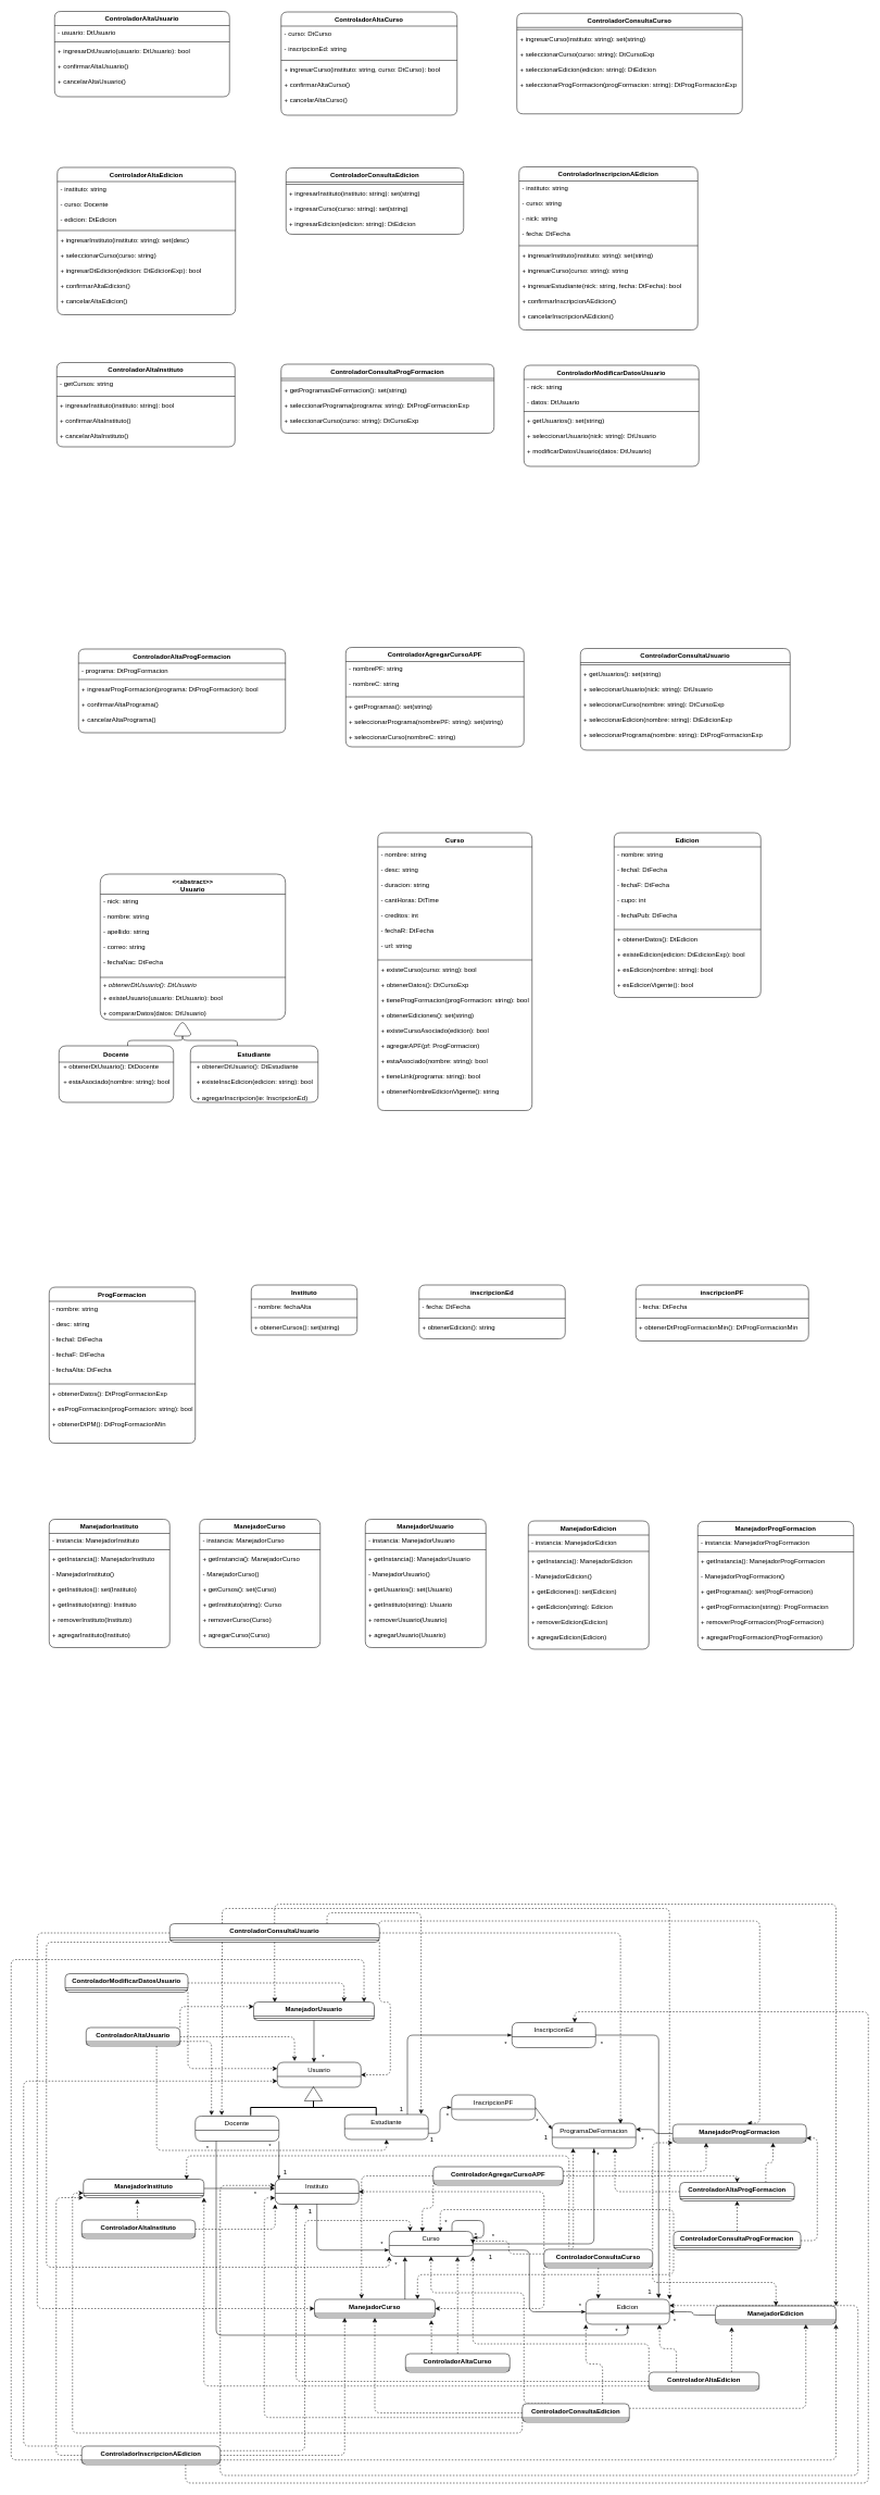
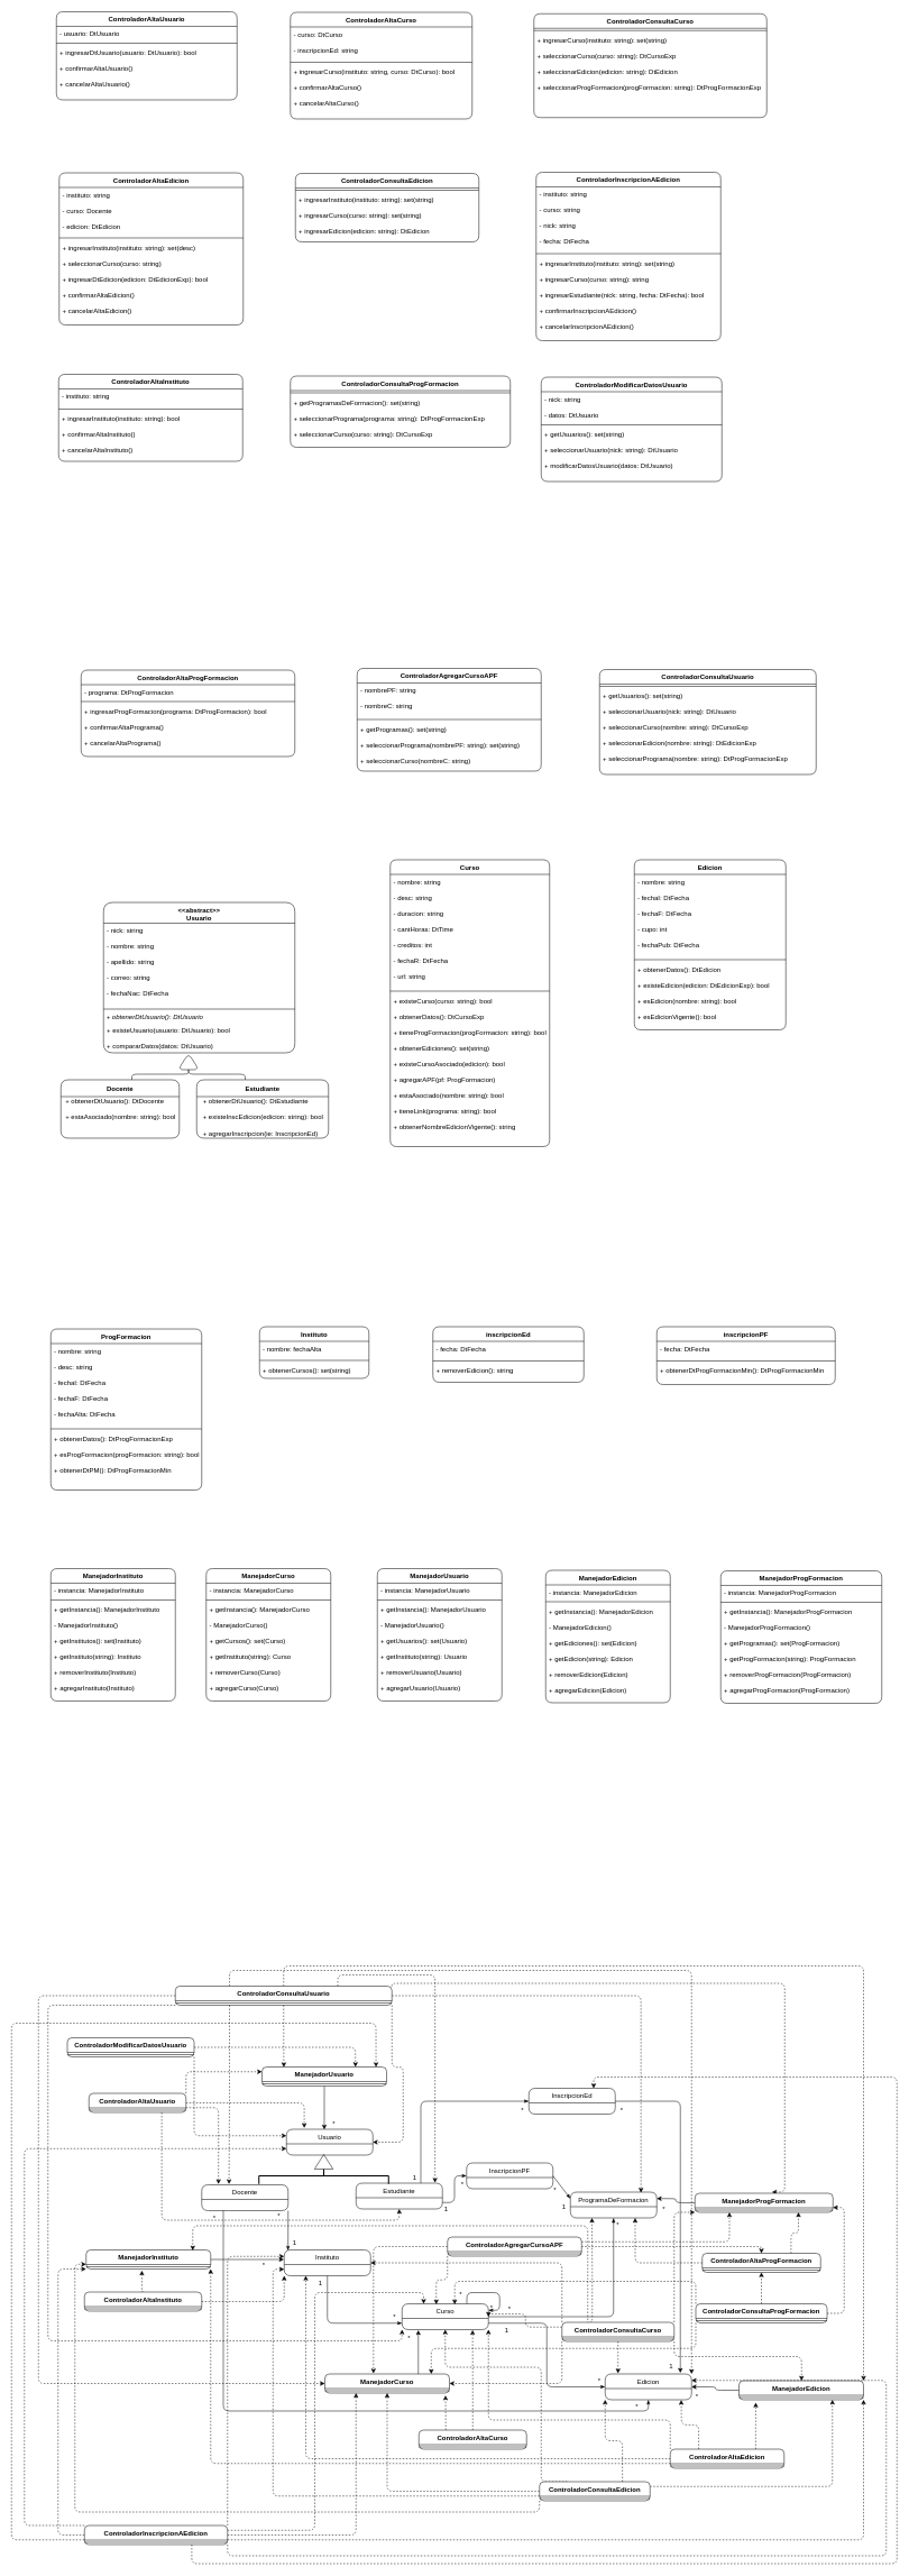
- <mxCell id="22" value="- getCursos: string&#10;&#10;" style="text;strokeColor=none;fillColor=none;align=left;verticalAlign=top;spacingLeft=4;spacingRight=4;overflow=hidden;rotatable=0;points=[[0,0.5],[1,0.5]];portConstraint=eastwest;rounded=1;" parent="21" vertex="1"><mxGeometry y="26" width="328" height="32" as="geometry" /></mxCell>
+ <mxCell id="22" value="- instituto: string&#10;&#10;" style="text;strokeColor=none;fillColor=none;align=left;verticalAlign=top;spacingLeft=4;spacingRight=4;overflow=hidden;rotatable=0;points=[[0,0.5],[1,0.5]];portConstraint=eastwest;rounded=1;" parent="21" vertex="1"><mxGeometry y="26" width="328" height="32" as="geometry" /></mxCell>
- <mxCell id="80" value="+ obtenerEdicion(): string" style="text;strokeColor=none;fillColor=none;align=left;verticalAlign=top;spacingLeft=4;spacingRight=4;overflow=hidden;rotatable=0;points=[[0,0.5],[1,0.5]];portConstraint=eastwest;rounded=1;" parent="77" vertex="1"><mxGeometry y="65" width="269" height="34" as="geometry" /></mxCell>
+ <mxCell id="80" value="+ removerEdicion(): string" style="text;strokeColor=none;fillColor=none;align=left;verticalAlign=top;spacingLeft=4;spacingRight=4;overflow=hidden;rotatable=0;points=[[0,0.5],[1,0.5]];portConstraint=eastwest;rounded=1;" parent="77" vertex="1"><mxGeometry y="65" width="269" height="34" as="geometry" /></mxCell>
